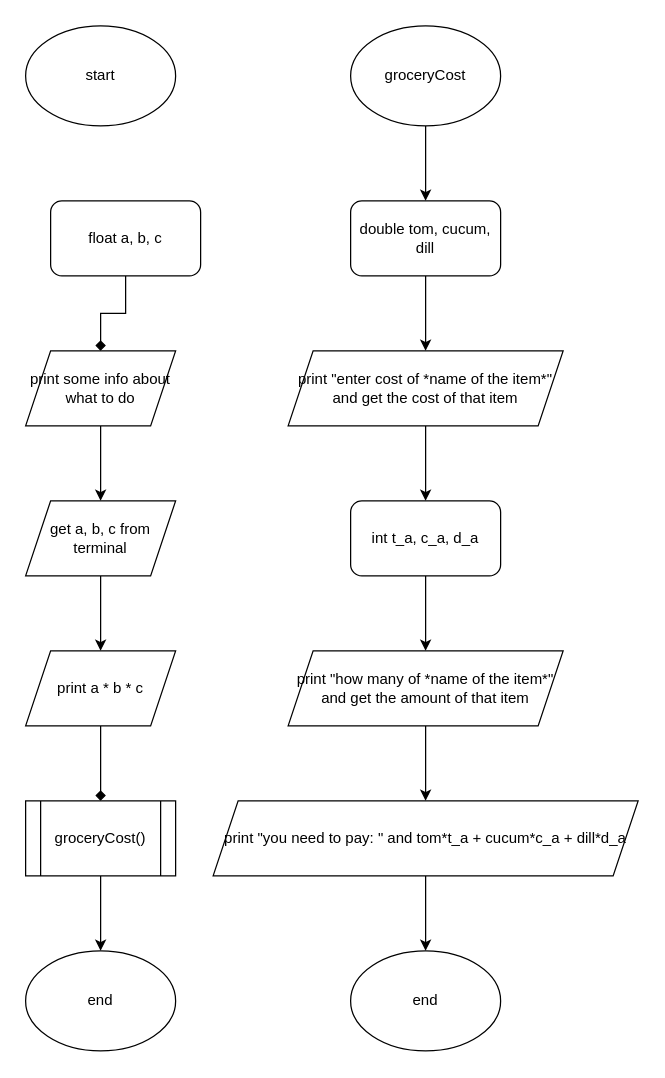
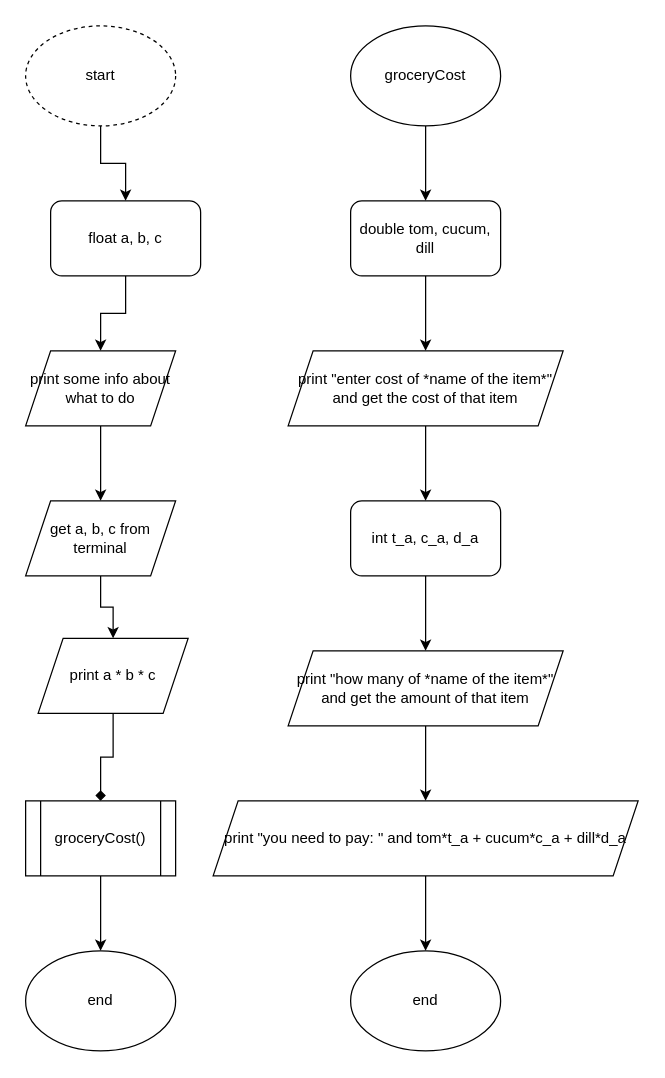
- <mxCell id="3" value="start" style="ellipse;whiteSpace=wrap;html=1;" vertex="1" parent="1"><mxGeometry x="20" y="20" width="120" height="80" as="geometry" /></mxCell>
+ <mxCell id="3" value="start" style="ellipse;whiteSpace=wrap;html=1;dashed=1;" vertex="1" parent="1"><mxGeometry x="20" y="20" width="120" height="80" as="geometry" /></mxCell>
+ <mxCell id="2" style="edgeStyle=orthogonalEdgeStyle;rounded=0;orthogonalLoop=1;jettySize=auto;html=1;entryX=0.5;entryY=0;entryDx=0;entryDy=0;" edge="1" parent="1" source="3" target="5"><mxGeometry relative="1" as="geometry" /></mxCell>
- <mxCell id="4" style="edgeStyle=orthogonalEdgeStyle;rounded=0;orthogonalLoop=1;jettySize=auto;html=1;entryX=0.5;entryY=0;entryDx=0;entryDy=0;endArrow=diamond;" edge="1" parent="1" source="5" target="7"><mxGeometry relative="1" as="geometry" /></mxCell>
+ <mxCell id="4" style="edgeStyle=orthogonalEdgeStyle;rounded=0;orthogonalLoop=1;jettySize=auto;html=1;entryX=0.5;entryY=0;entryDx=0;entryDy=0;" edge="1" parent="1" source="5" target="7"><mxGeometry relative="1" as="geometry" /></mxCell>
- <mxCell id="11" value="print a * b * c" style="shape=parallelogram;perimeter=parallelogramPerimeter;whiteSpace=wrap;html=1;fixedSize=1;" vertex="1" parent="1"><mxGeometry x="20" y="520" width="120" height="60" as="geometry" /></mxCell>
+ <mxCell id="11" value="print a * b * c" style="shape=parallelogram;perimeter=parallelogramPerimeter;whiteSpace=wrap;html=1;fixedSize=1;" vertex="1" parent="1"><mxGeometry x="30" y="510" width="120" height="60" as="geometry" /></mxCell>
